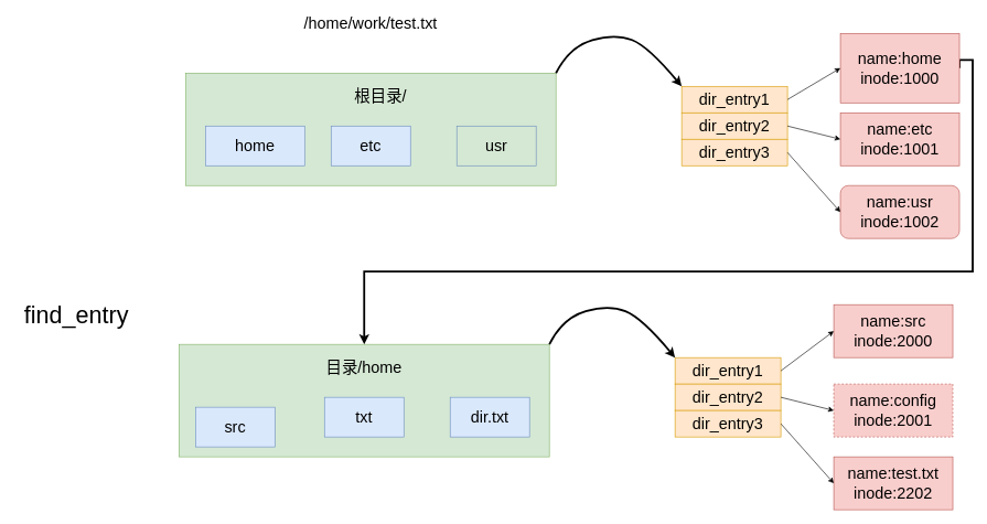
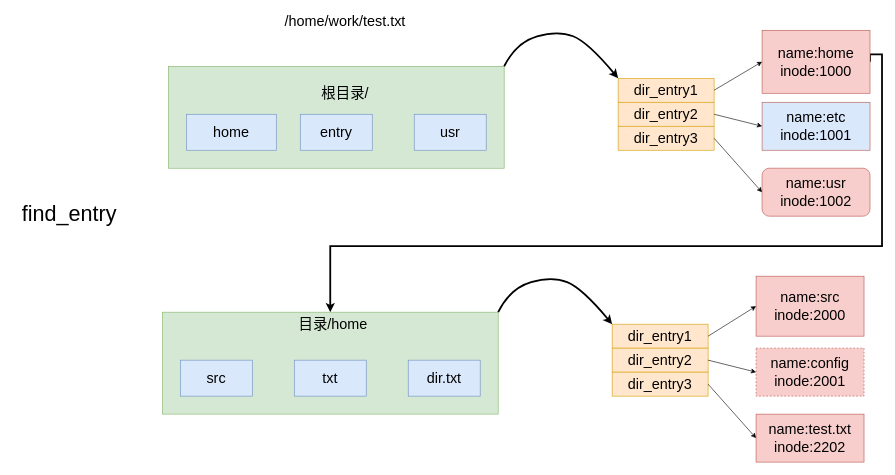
- <mxCell id="2" value="&lt;font style=&quot;font-size: 24px;&quot;&gt;/home/work/test.txt&lt;/font&gt;" style="text;strokeColor=none;align=center;fillColor=none;html=1;verticalAlign=middle;whiteSpace=wrap;rounded=0;" vertex="1" parent="1"><mxGeometry x="415" y="20" width="290" height="30" as="geometry" /></mxCell>
+ <mxCell id="2" value="&lt;font style=&quot;font-size: 24px;&quot;&gt;/home/work/test.txt&lt;/font&gt;" style="text;strokeColor=none;align=center;fillColor=none;html=1;verticalAlign=middle;whiteSpace=wrap;rounded=0;" vertex="1" parent="1"><mxGeometry x="430" y="20" width="290" height="30" as="geometry" /></mxCell>
- <mxCell id="7" value="根目录/" style="text;strokeColor=none;align=center;fillColor=none;html=1;verticalAlign=middle;whiteSpace=wrap;rounded=0;fontSize=24;" vertex="1" parent="1"><mxGeometry x="530" y="130" width="90" height="30" as="geometry" /></mxCell>
+ <mxCell id="7" value="根目录/" style="text;strokeColor=none;align=center;fillColor=none;html=1;verticalAlign=middle;whiteSpace=wrap;rounded=0;fontSize=24;" vertex="1" parent="1"><mxGeometry x="530" y="140" width="90" height="30" as="geometry" /></mxCell>
- <mxCell id="14" value="name:etc&lt;br&gt;inode:1001" style="rounded=0;whiteSpace=wrap;html=1;fontSize=24;fillColor=#f8cecc;strokeColor=#b85450;" vertex="1" parent="1"><mxGeometry x="1270" y="170" width="180" height="80" as="geometry" /></mxCell>
+ <mxCell id="14" value="name:etc&lt;br&gt;inode:1001" style="rounded=0;whiteSpace=wrap;html=1;fontSize=24;fillColor=#dae8fc;strokeColor=#b85450;" vertex="1" parent="1"><mxGeometry x="1270" y="170" width="180" height="80" as="geometry" /></mxCell>
- <mxCell id="5" value="etc" style="rounded=0;whiteSpace=wrap;html=1;fontSize=24;fillColor=#dae8fc;strokeColor=#6c8ebf;" vertex="1" parent="1"><mxGeometry x="500" y="190" width="120" height="60" as="geometry" /></mxCell>
+ <mxCell id="5" value="entry" style="rounded=0;whiteSpace=wrap;html=1;fontSize=24;fillColor=#dae8fc;strokeColor=#6c8ebf;" vertex="1" parent="1"><mxGeometry x="500" y="190" width="120" height="60" as="geometry" /></mxCell>
- <mxCell id="6" value="usr" style="rounded=0;whiteSpace=wrap;html=1;fontSize=24;fillColor=#d5e8d4;strokeColor=#6c8ebf;" vertex="1" parent="1"><mxGeometry x="690" y="190" width="120" height="60" as="geometry" /></mxCell>
+ <mxCell id="6" value="usr" style="rounded=0;whiteSpace=wrap;html=1;fontSize=24;fillColor=#dae8fc;strokeColor=#6c8ebf;" vertex="1" parent="1"><mxGeometry x="690" y="190" width="120" height="60" as="geometry" /></mxCell>
- <mxCell id="34" value="&lt;font style=&quot;font-size: 36px;&quot;&gt;find_entry&lt;/font&gt;" style="text;strokeColor=none;align=center;fillColor=none;html=1;verticalAlign=middle;whiteSpace=wrap;rounded=0;fontSize=24;" vertex="1" parent="1"><mxGeometry x="20" y="460" width="190" height="30" as="geometry" /></mxCell>
+ <mxCell id="34" value="&lt;font style=&quot;font-size: 36px;&quot;&gt;find_entry&lt;/font&gt;" style="text;strokeColor=none;align=center;fillColor=none;html=1;verticalAlign=middle;whiteSpace=wrap;rounded=0;fontSize=24;" vertex="1" parent="1"><mxGeometry x="20" y="340" width="190" height="30" as="geometry" /></mxCell>
- <mxCell id="27" value="name:src&lt;br&gt;inode:2000" style="rounded=0;whiteSpace=wrap;html=1;fontSize=24;fillColor=#f8cecc;strokeColor=#b85450;" vertex="1" parent="1"><mxGeometry x="1260" y="460" width="180" height="80" as="geometry" /></mxCell>
+ <mxCell id="27" value="name:src&lt;br&gt;inode:2000" style="rounded=0;whiteSpace=wrap;html=1;fontSize=24;fillColor=#f8cecc;strokeColor=#b85450;" vertex="1" parent="1"><mxGeometry x="1260" y="460" width="180" height="100" as="geometry" /></mxCell>
- <mxCell id="23" value="目录/home" style="text;strokeColor=none;align=center;fillColor=none;html=1;verticalAlign=middle;whiteSpace=wrap;rounded=0;fontSize=24;" vertex="1" parent="1"><mxGeometry x="490" y="540" width="120" height="30" as="geometry" /></mxCell>
+ <mxCell id="23" value="目录/home" style="text;strokeColor=none;align=center;fillColor=none;html=1;verticalAlign=middle;whiteSpace=wrap;rounded=0;fontSize=24;" vertex="1" parent="1"><mxGeometry x="495" y="525" width="120" height="30" as="geometry" /></mxCell>
- <mxCell id="20" value="src" style="rounded=0;whiteSpace=wrap;html=1;fontSize=24;fillColor=#dae8fc;strokeColor=#6c8ebf;" vertex="1" parent="1"><mxGeometry x="295" y="615" width="120" height="60" as="geometry" /></mxCell>
+ <mxCell id="20" value="src" style="rounded=0;whiteSpace=wrap;html=1;fontSize=24;fillColor=#dae8fc;strokeColor=#6c8ebf;" vertex="1" parent="1"><mxGeometry x="300" y="600" width="120" height="60" as="geometry" /></mxCell>
